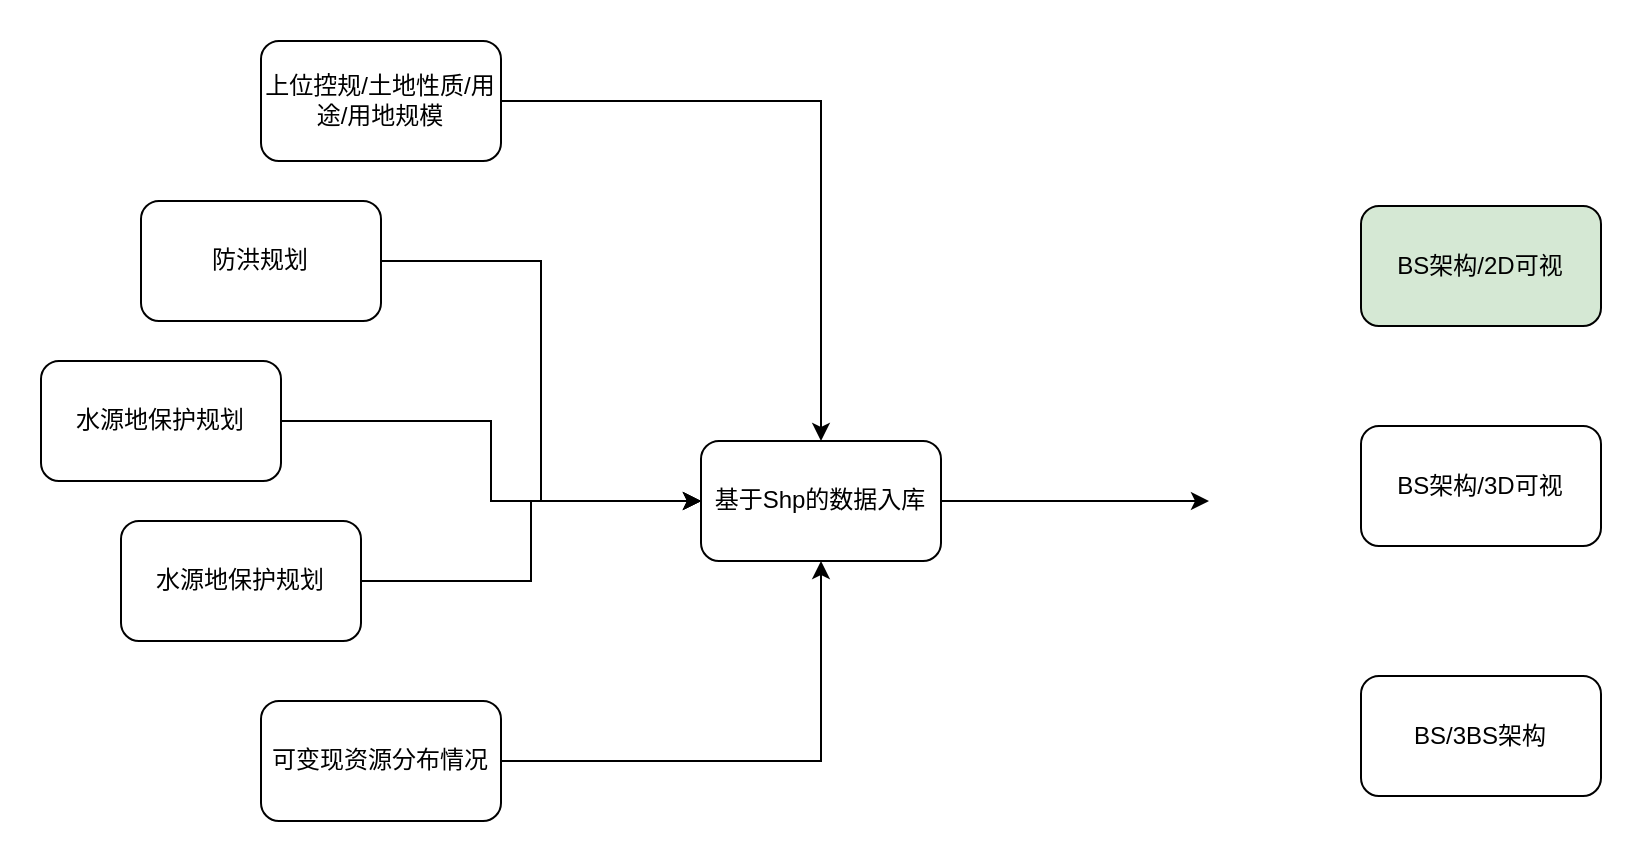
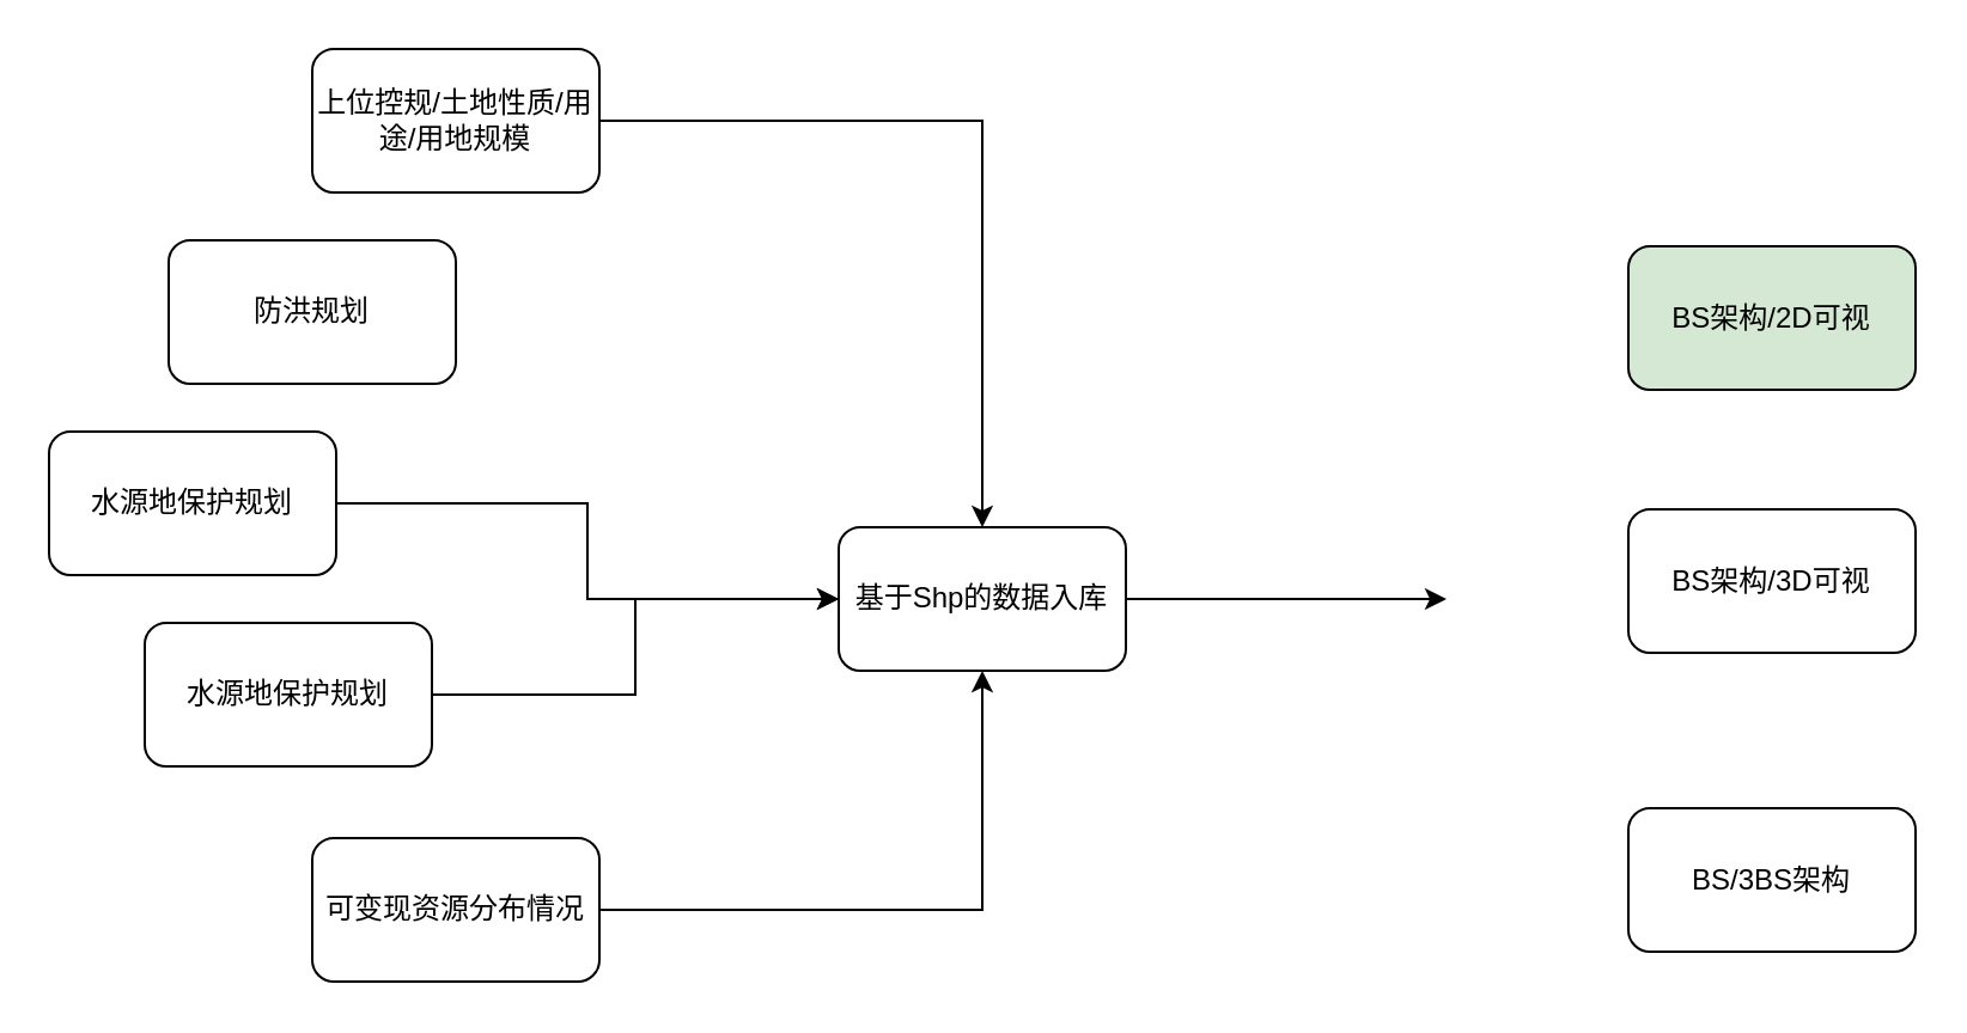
- <mxCell id="6" style="edgeStyle=orthogonalEdgeStyle;rounded=0;orthogonalLoop=1;jettySize=auto;html=1;entryX=0;entryY=0.5;entryDx=0;entryDy=0;" edge="1" parent="1" source="7" target="3"><mxGeometry relative="1" as="geometry" /></mxCell>
